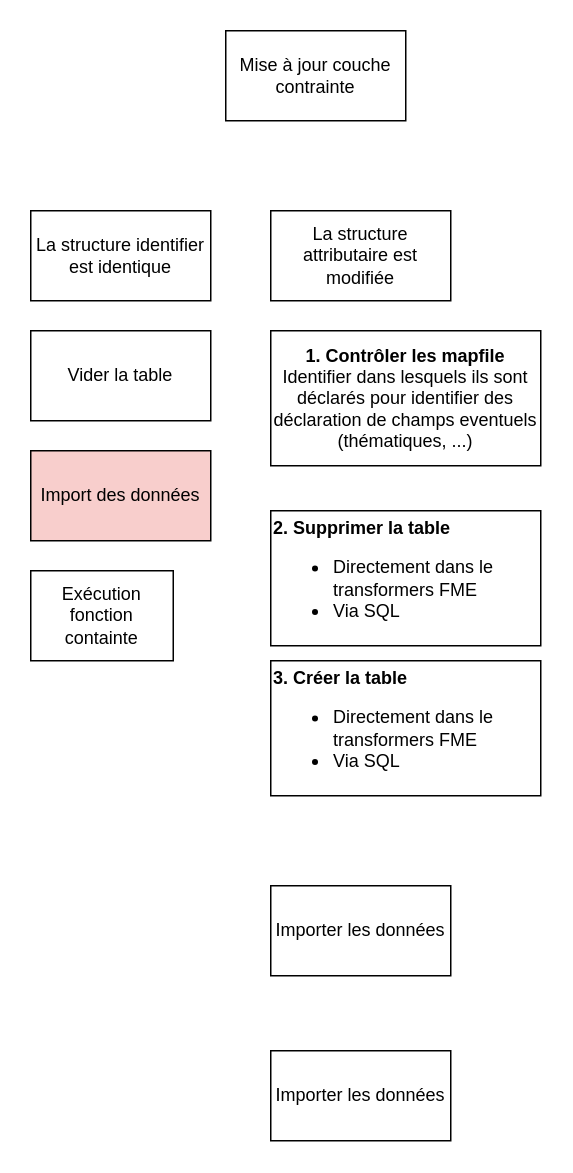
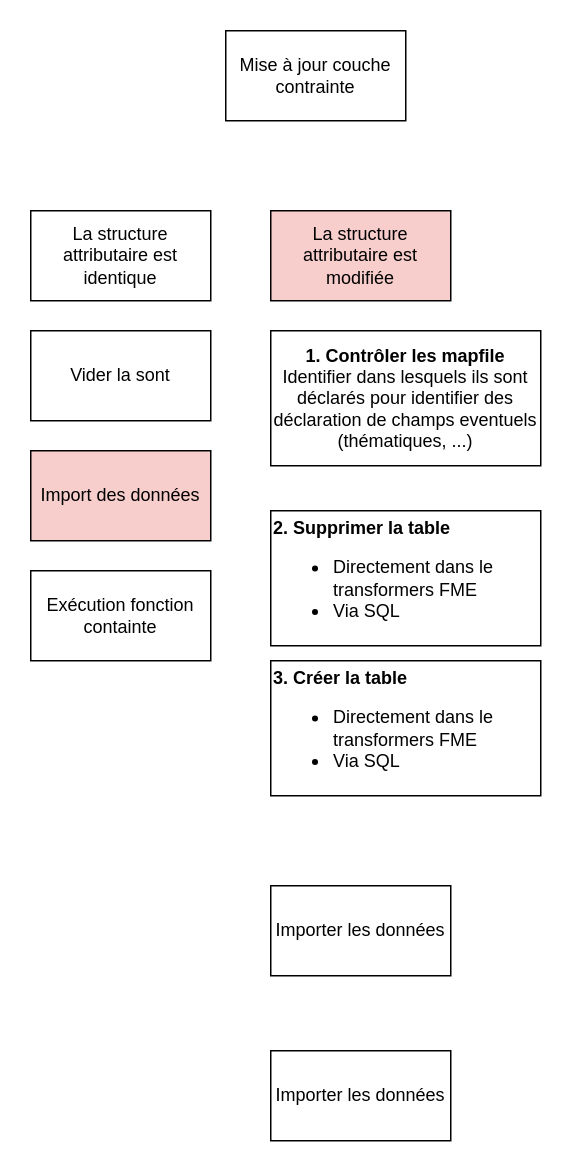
- <mxCell id="3" value="La structure identifier est identique" style="rounded=0;whiteSpace=wrap;html=1;" vertex="1" parent="1"><mxGeometry x="20" y="140" width="120" height="60" as="geometry" /></mxCell>
+ <mxCell id="3" value="La structure attributaire est identique" style="rounded=0;whiteSpace=wrap;html=1;" vertex="1" parent="1"><mxGeometry x="20" y="140" width="120" height="60" as="geometry" /></mxCell>
- <mxCell id="4" value="La structure attributaire est modifiée" style="rounded=0;whiteSpace=wrap;html=1;" vertex="1" parent="1"><mxGeometry x="180" y="140" width="120" height="60" as="geometry" /></mxCell>
+ <mxCell id="4" value="La structure attributaire est modifiée" style="rounded=0;whiteSpace=wrap;html=1;fillColor=#f8cecc;" vertex="1" parent="1"><mxGeometry x="180" y="140" width="120" height="60" as="geometry" /></mxCell>
- <mxCell id="5" value="Vider la table" style="rounded=0;whiteSpace=wrap;html=1;" vertex="1" parent="1"><mxGeometry x="20" y="220" width="120" height="60" as="geometry" /></mxCell>
+ <mxCell id="5" value="Vider la sont" style="rounded=0;whiteSpace=wrap;html=1;" vertex="1" parent="1"><mxGeometry x="20" y="220" width="120" height="60" as="geometry" /></mxCell>
- <mxCell id="7" value="Exécution fonction containte" style="rounded=0;whiteSpace=wrap;html=1;" vertex="1" parent="1"><mxGeometry x="20" y="380" width="95" height="60" as="geometry" /></mxCell>
+ <mxCell id="7" value="Exécution fonction containte" style="rounded=0;whiteSpace=wrap;html=1;" vertex="1" parent="1"><mxGeometry x="20" y="380" width="120" height="60" as="geometry" /></mxCell>
